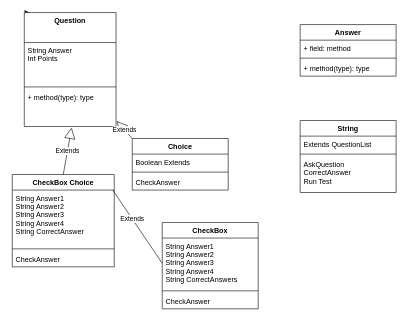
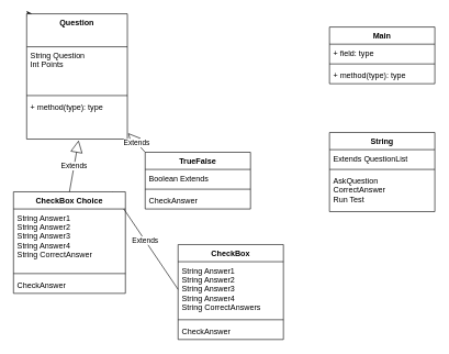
- <mxCell id="22" value="Answer" style="swimlane;fontStyle=1;align=center;verticalAlign=top;childLayout=stackLayout;horizontal=1;startSize=26;horizontalStack=0;resizeParent=1;resizeParentMax=0;resizeLast=0;collapsible=1;marginBottom=0;" parent="1" vertex="1"><mxGeometry x="500" y="40" width="160" height="86" as="geometry" /></mxCell>
+ <mxCell id="22" value="Main" style="swimlane;fontStyle=1;align=center;verticalAlign=top;childLayout=stackLayout;horizontal=1;startSize=26;horizontalStack=0;resizeParent=1;resizeParentMax=0;resizeLast=0;collapsible=1;marginBottom=0;" parent="1" vertex="1"><mxGeometry x="500" y="40" width="160" height="86" as="geometry" /></mxCell>
- <mxCell id="23" value="+ field: method" style="text;strokeColor=none;fillColor=none;align=left;verticalAlign=top;spacingLeft=4;spacingRight=4;overflow=hidden;rotatable=0;points=[[0,0.5],[1,0.5]];portConstraint=eastwest;" parent="22" vertex="1"><mxGeometry y="26" width="160" height="26" as="geometry" /></mxCell>
+ <mxCell id="23" value="+ field: type" style="text;strokeColor=none;fillColor=none;align=left;verticalAlign=top;spacingLeft=4;spacingRight=4;overflow=hidden;rotatable=0;points=[[0,0.5],[1,0.5]];portConstraint=eastwest;" parent="22" vertex="1"><mxGeometry y="26" width="160" height="26" as="geometry" /></mxCell>
- <mxCell id="4" value="String Answer&#10;Int Points&#10;" style="text;strokeColor=none;fillColor=none;align=left;verticalAlign=top;spacingLeft=4;spacingRight=4;overflow=hidden;rotatable=0;points=[[0,0.5],[1,0.5]];portConstraint=eastwest;" parent="3" vertex="1"><mxGeometry y="50" width="153" height="70" as="geometry" /></mxCell>
+ <mxCell id="4" value="String Question&#10;Int Points&#10;" style="text;strokeColor=none;fillColor=none;align=left;verticalAlign=top;spacingLeft=4;spacingRight=4;overflow=hidden;rotatable=0;points=[[0,0.5],[1,0.5]];portConstraint=eastwest;" parent="3" vertex="1"><mxGeometry y="50" width="153" height="70" as="geometry" /></mxCell>
- <mxCell id="7" value="Choice" style="swimlane;fontStyle=1;align=center;verticalAlign=top;childLayout=stackLayout;horizontal=1;startSize=26;horizontalStack=0;resizeParent=1;resizeParentMax=0;resizeLast=0;collapsible=1;marginBottom=0;" parent="1" vertex="1"><mxGeometry x="220" y="230" width="160" height="86" as="geometry" /></mxCell>
+ <mxCell id="7" value="TrueFalse" style="swimlane;fontStyle=1;align=center;verticalAlign=top;childLayout=stackLayout;horizontal=1;startSize=26;horizontalStack=0;resizeParent=1;resizeParentMax=0;resizeLast=0;collapsible=1;marginBottom=0;" parent="1" vertex="1"><mxGeometry x="220" y="230" width="160" height="86" as="geometry" /></mxCell>
